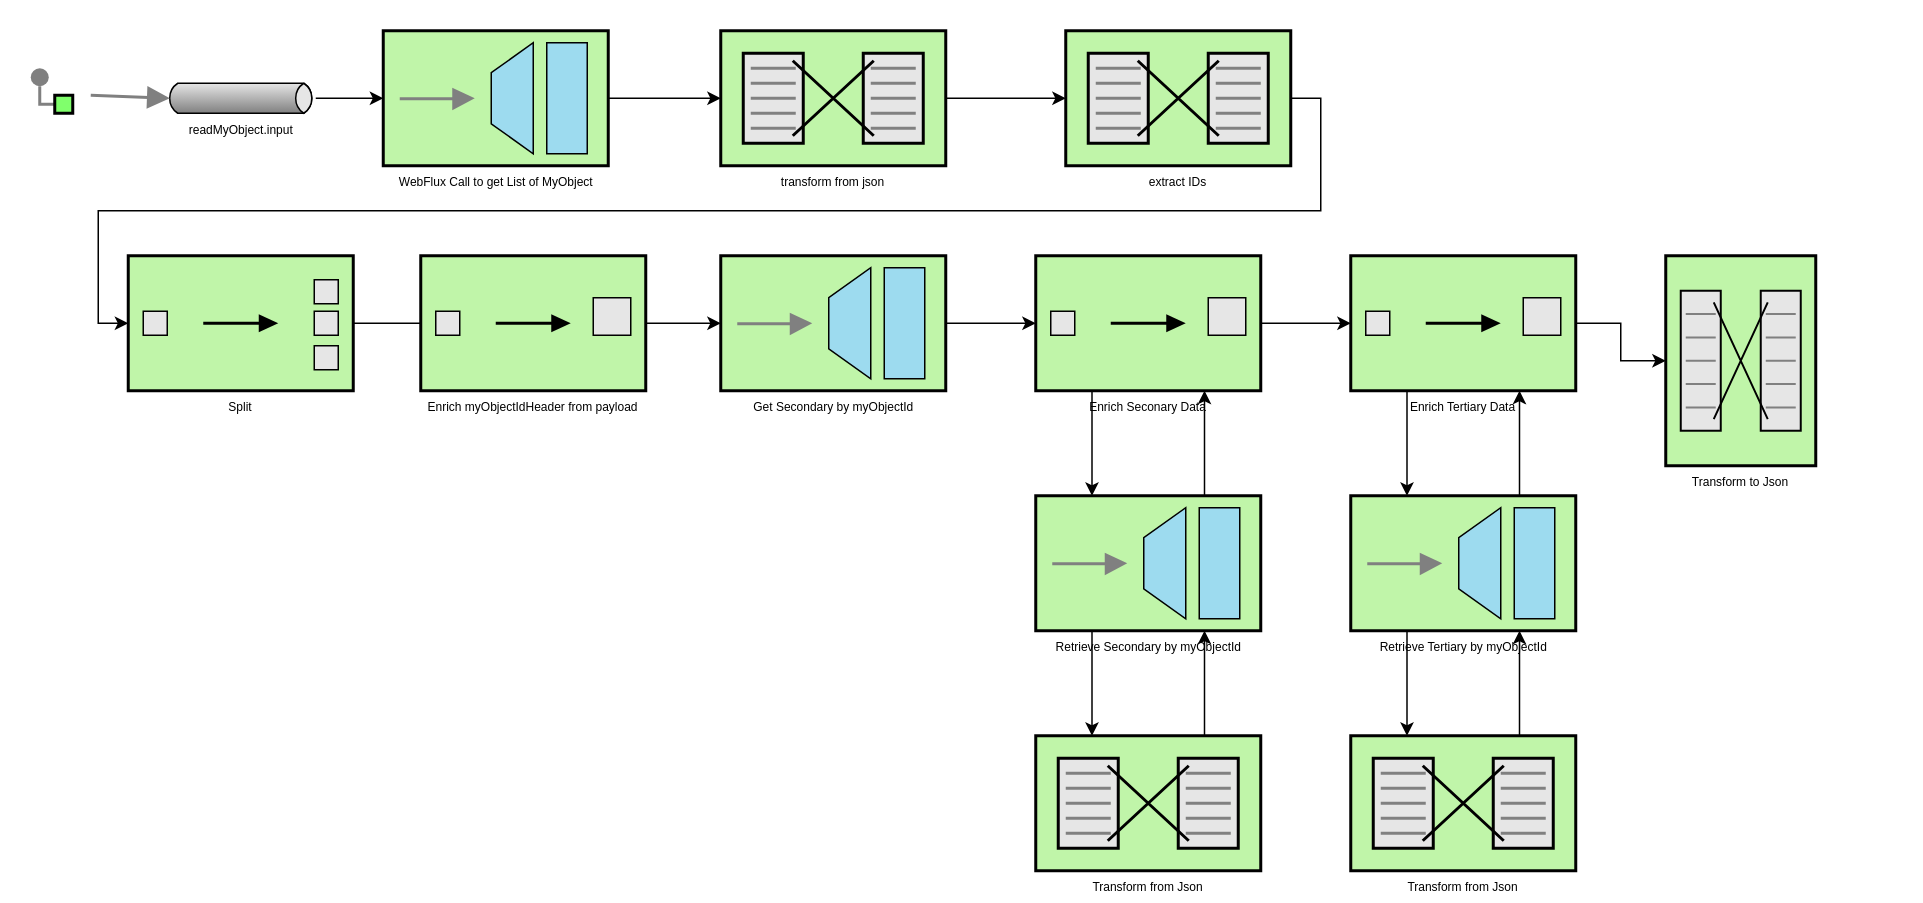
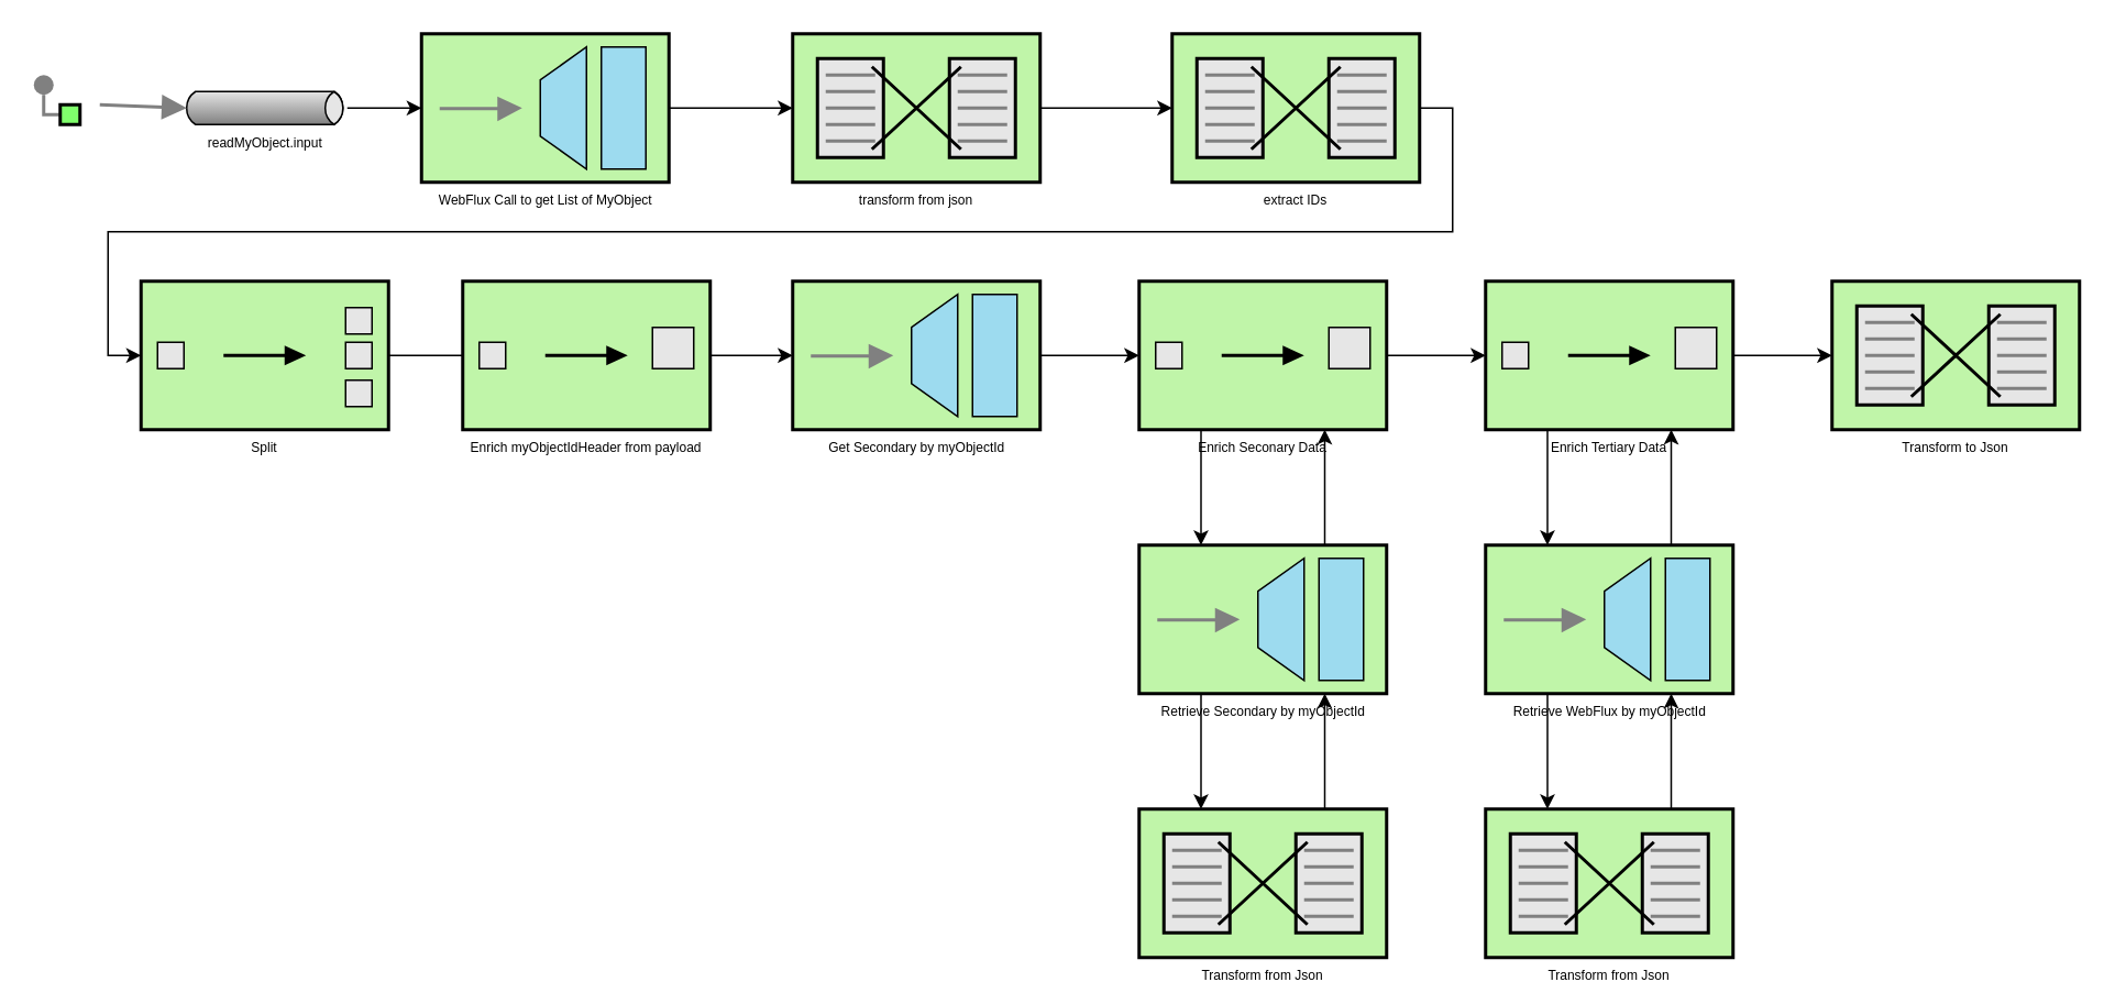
- <mxCell id="36" value="Transform to Json" style="strokeWidth=2;outlineConnect=0;dashed=0;align=center;fontSize=8;shape=mxgraph.eip.message_translator;fillColor=#c0f5a9;verticalLabelPosition=bottom;verticalAlign=top;" vertex="1" parent="1"><mxGeometry x="1110" y="170" width="100" height="140" as="geometry" /></mxCell>
+ <mxCell id="36" value="Transform to Json" style="strokeWidth=2;outlineConnect=0;dashed=0;align=center;fontSize=8;shape=mxgraph.eip.message_translator;fillColor=#c0f5a9;verticalLabelPosition=bottom;verticalAlign=top;" vertex="1" parent="1"><mxGeometry x="1110" y="170" width="150" height="90" as="geometry" /></mxCell>
- <mxCell id="31" value="Retrieve Tertiary by myObjectId" style="fillColor=#c0f5a9;dashed=0;outlineConnect=0;strokeWidth=2;html=1;align=center;fontSize=8;verticalLabelPosition=bottom;verticalAlign=top;shape=mxgraph.eip.messaging_gateway;" vertex="1" parent="1"><mxGeometry x="900" y="330" width="150" height="90" as="geometry" /></mxCell>
+ <mxCell id="31" value="Retrieve WebFlux by myObjectId" style="fillColor=#c0f5a9;dashed=0;outlineConnect=0;strokeWidth=2;html=1;align=center;fontSize=8;verticalLabelPosition=bottom;verticalAlign=top;shape=mxgraph.eip.messaging_gateway;" vertex="1" parent="1"><mxGeometry x="900" y="330" width="150" height="90" as="geometry" /></mxCell>
